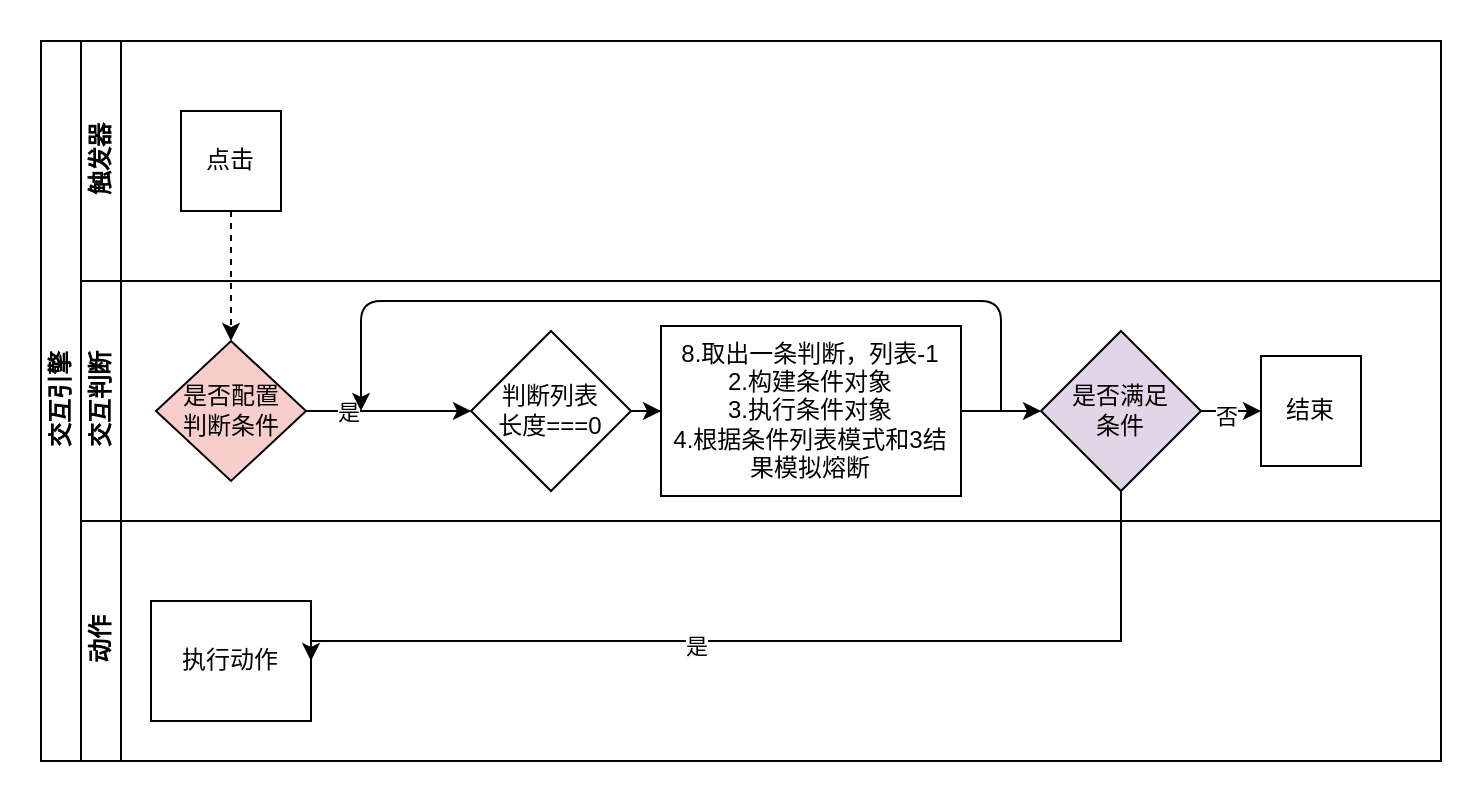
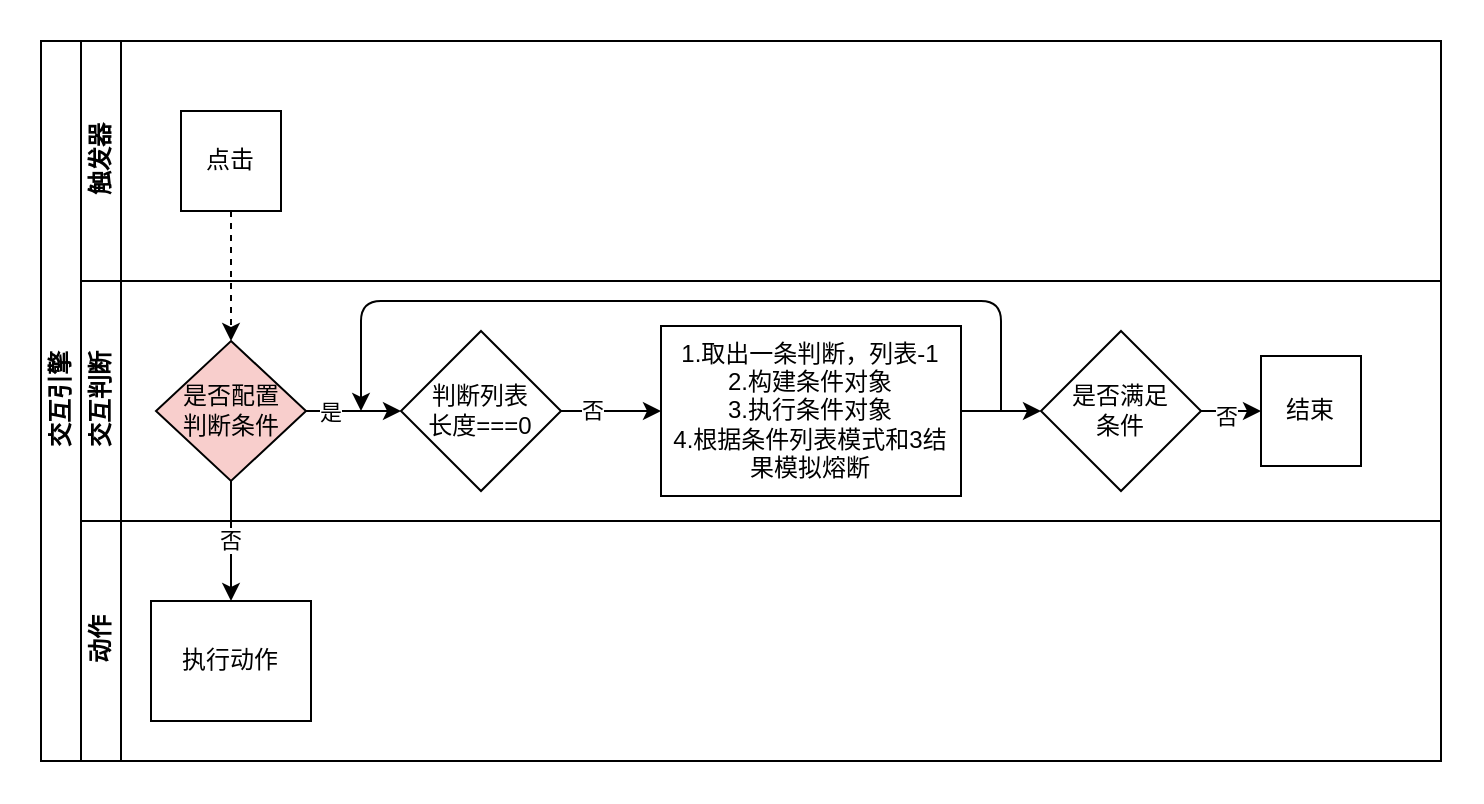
- <mxCell id="11" value="判断列表&lt;br&gt;长度===0" style="rhombus;whiteSpace=wrap;html=1;" vertex="1" parent="5"><mxGeometry x="195" y="25" width="80" height="80" as="geometry" /></mxCell>
+ <mxCell id="11" value="判断列表&lt;br&gt;长度===0" style="rhombus;whiteSpace=wrap;html=1;" vertex="1" parent="5"><mxGeometry x="160" y="25" width="80" height="80" as="geometry" /></mxCell>
- <mxCell id="12" value="8.取出一条判断，列表-1&lt;br&gt;2.构建条件对象&lt;br&gt;3.执行条件对象&lt;br&gt;4.根据条件列表模式和3结果模拟熔断" style="whiteSpace=wrap;html=1;" vertex="1" parent="5"><mxGeometry x="290" y="22.5" width="150" height="85" as="geometry" /></mxCell>
+ <mxCell id="12" value="1.取出一条判断，列表-1&lt;br&gt;2.构建条件对象&lt;br&gt;3.执行条件对象&lt;br&gt;4.根据条件列表模式和3结果模拟熔断" style="whiteSpace=wrap;html=1;" vertex="1" parent="5"><mxGeometry x="290" y="22.5" width="150" height="85" as="geometry" /></mxCell>
- <mxCell id="15" value="是否满足&lt;br&gt;条件" style="rhombus;whiteSpace=wrap;html=1;fillColor=#e1d5e7;" vertex="1" parent="5"><mxGeometry x="480" y="25" width="80" height="80" as="geometry" /></mxCell>
+ <mxCell id="15" value="是否满足&lt;br&gt;条件" style="rhombus;whiteSpace=wrap;html=1;" vertex="1" parent="5"><mxGeometry x="480" y="25" width="80" height="80" as="geometry" /></mxCell>
+ <mxCell id="21" value="否" style="edgeStyle=orthogonalEdgeStyle;rounded=0;orthogonalLoop=1;jettySize=auto;html=1;entryX=0.5;entryY=0;entryDx=0;entryDy=0;" edge="1" parent="2" source="8" target="19"><mxGeometry relative="1" as="geometry" /></mxCell>
- <mxCell id="22" style="edgeStyle=orthogonalEdgeStyle;rounded=0;orthogonalLoop=1;jettySize=auto;html=1;entryX=1;entryY=0.5;entryDx=0;entryDy=0;" edge="1" parent="2" source="15" target="19"><mxGeometry relative="1" as="geometry"><Array as="points"><mxPoint x="540" y="300" /></Array></mxGeometry></mxCell>
- <mxCell id="23" value="是" style="edgeLabel;html=1;align=center;verticalAlign=middle;resizable=0;points=[];" vertex="1" connectable="0" parent="22"><mxGeometry x="0.175" y="2" relative="1" as="geometry"><mxPoint as="offset" /></mxGeometry></mxCell>
